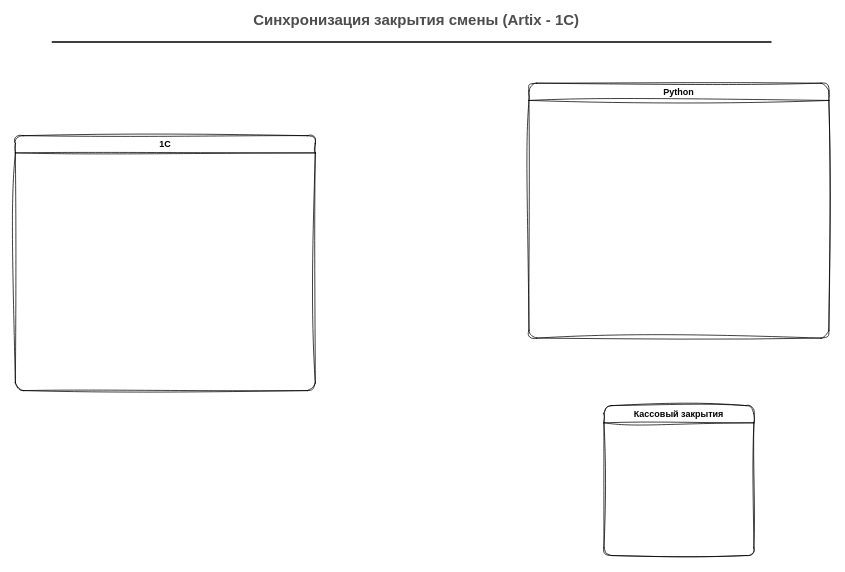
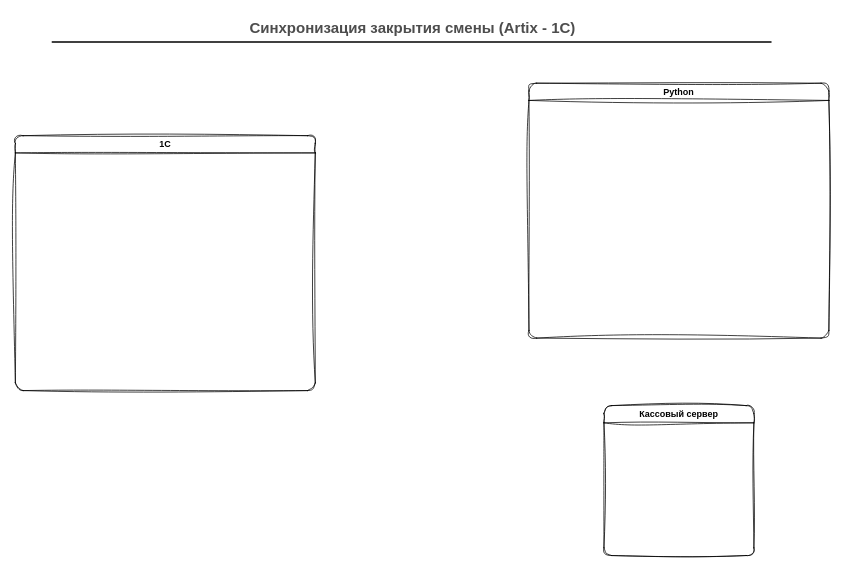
- <mxCell id="2" value="Синхронизация закрытия смены (Artix - 1C)" style="text;html=1;strokeColor=none;fillColor=none;align=center;verticalAlign=middle;whiteSpace=wrap;rounded=0;fontStyle=1;fontSize=20;fontColor=#4D4D4D;" parent="1" vertex="1"><mxGeometry x="159.5" y="10" width="790" height="30" as="geometry" /></mxCell>
+ <mxCell id="2" value="Синхронизация закрытия смены (Artix - 1C)" style="text;html=1;strokeColor=none;fillColor=none;align=center;verticalAlign=middle;whiteSpace=wrap;rounded=0;fontStyle=1;fontSize=20;fontColor=#4D4D4D;" parent="1" vertex="1"><mxGeometry x="154.5" y="20" width="790" height="30" as="geometry" /></mxCell>
- <mxCell id="6" value="Кассовый закрытия" style="swimlane;whiteSpace=wrap;html=1;rounded=1;sketch=1;curveFitting=1;jiggle=2;glass=0;swimlaneLine=1;swimlaneFillColor=none;" vertex="1" parent="1"><mxGeometry x="805" y="540" width="200" height="200" as="geometry" /></mxCell>
+ <mxCell id="6" value="Кассовый сервер" style="swimlane;whiteSpace=wrap;html=1;rounded=1;sketch=1;curveFitting=1;jiggle=2;glass=0;swimlaneLine=1;swimlaneFillColor=none;" vertex="1" parent="1"><mxGeometry x="805" y="540" width="200" height="200" as="geometry" /></mxCell>
